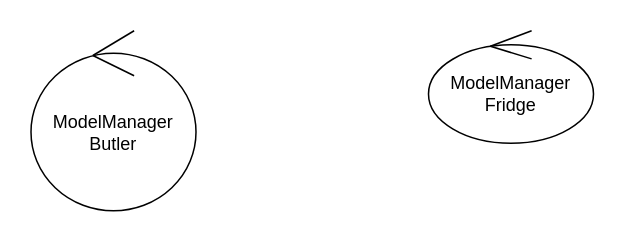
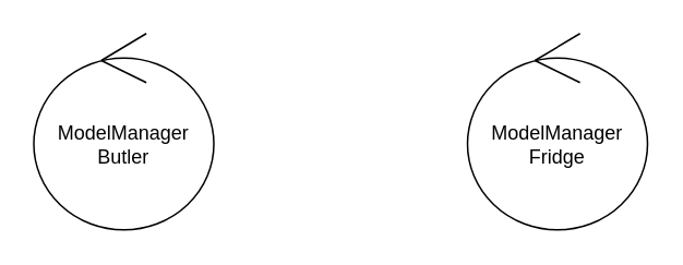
- <mxCell id="3" value="ModelManager&lt;br&gt;Fridge" style="ellipse;shape=umlControl;whiteSpace=wrap;html=1;" parent="1" vertex="1"><mxGeometry x="285" y="20" width="110" height="75" as="geometry" /></mxCell>
+ <mxCell id="3" value="ModelManager&lt;br&gt;Fridge" style="ellipse;shape=umlControl;whiteSpace=wrap;html=1;" parent="1" vertex="1"><mxGeometry x="285" y="20" width="110" height="120" as="geometry" /></mxCell>
